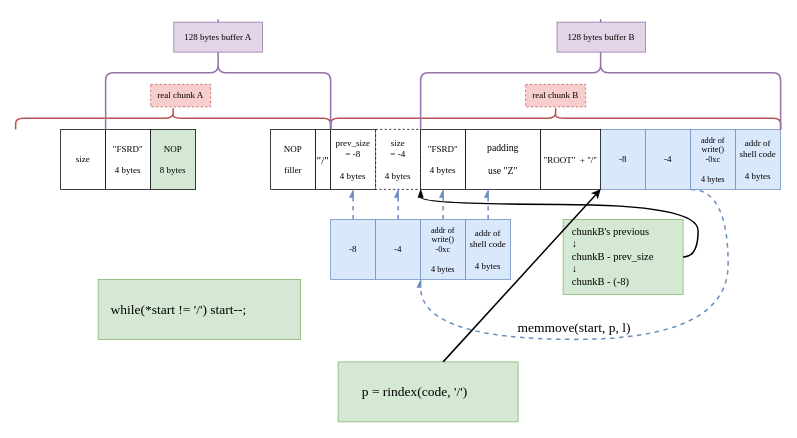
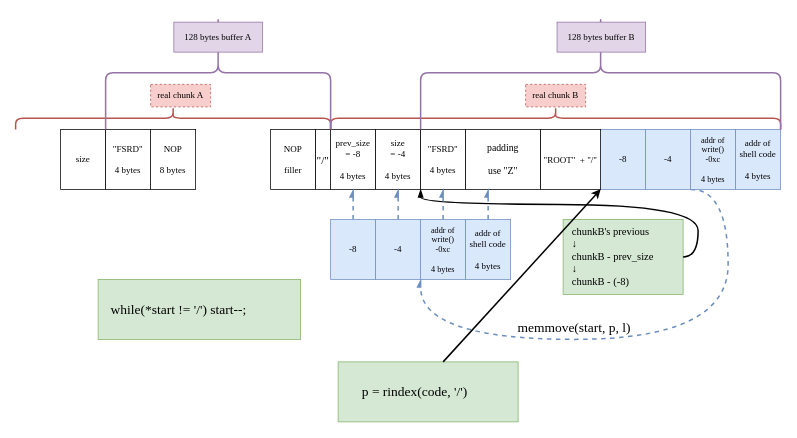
- <mxCell id="4" value="NOP&lt;br&gt;&lt;br&gt;8 bytes" style="rounded=0;whiteSpace=wrap;html=1;fontFamily=Verdana;fillColor=#d5e8d4;" parent="1" vertex="1"><mxGeometry x="200" y="172" width="60" height="80" as="geometry" /></mxCell>
+ <mxCell id="4" value="NOP&lt;br&gt;&lt;br&gt;8 bytes" style="rounded=0;whiteSpace=wrap;html=1;fontFamily=Verdana;" parent="1" vertex="1"><mxGeometry x="200" y="172" width="60" height="80" as="geometry" /></mxCell>
- <mxCell id="6" value="size&lt;br&gt;= -4&lt;br&gt;&lt;br&gt;4 bytes" style="rounded=0;whiteSpace=wrap;html=1;fontFamily=Verdana;dashed=1;" parent="1" vertex="1"><mxGeometry x="500" y="172" width="60" height="80" as="geometry" /></mxCell>
+ <mxCell id="6" value="size&lt;br&gt;= -4&lt;br&gt;&lt;br&gt;4 bytes" style="rounded=0;whiteSpace=wrap;html=1;fontFamily=Verdana;" parent="1" vertex="1"><mxGeometry x="500" y="172" width="60" height="80" as="geometry" /></mxCell>
